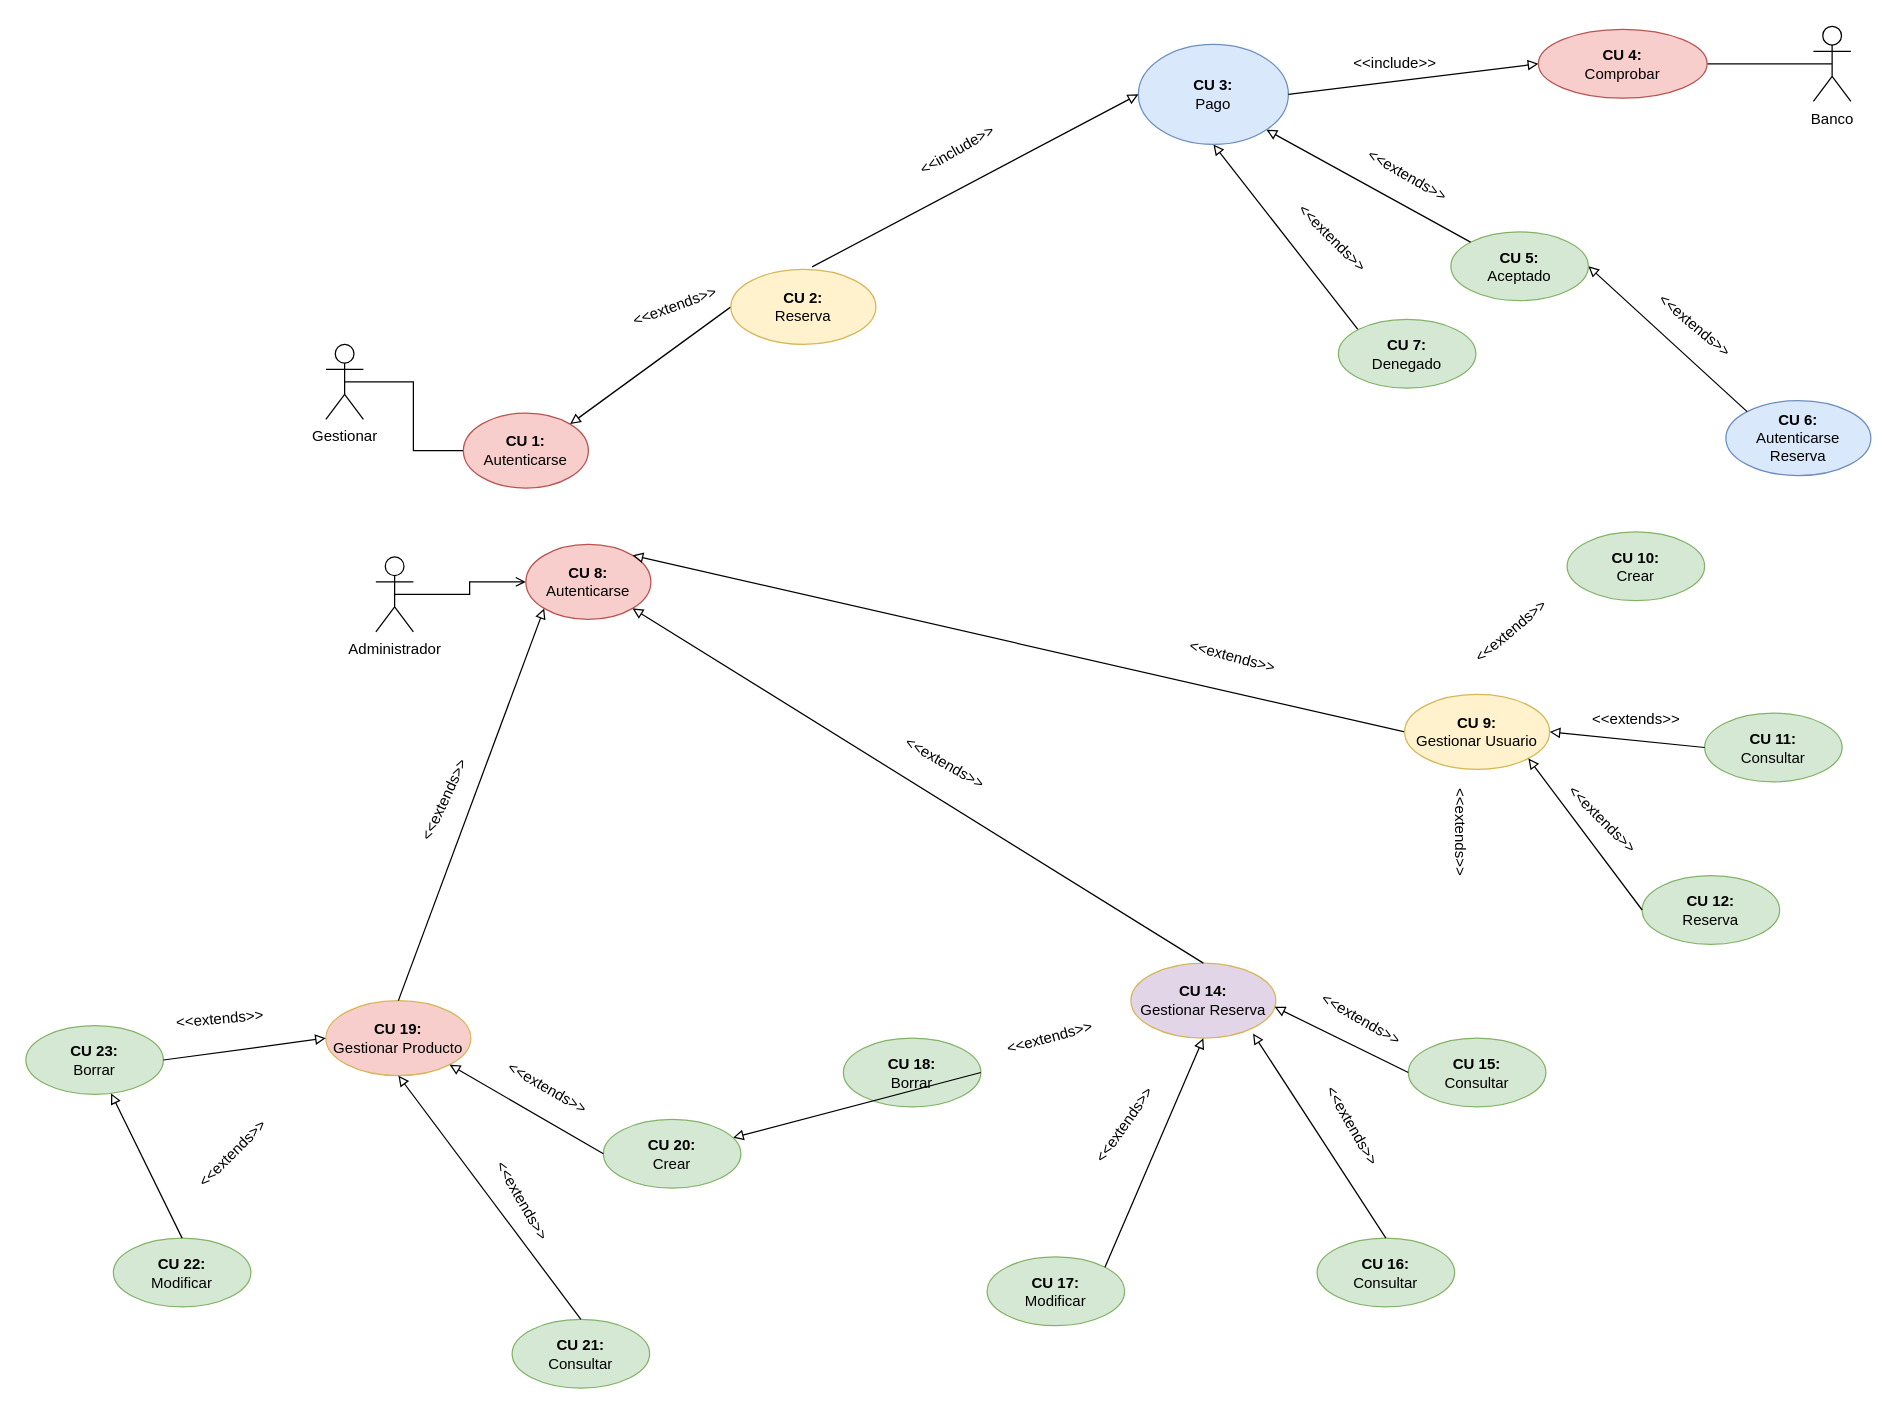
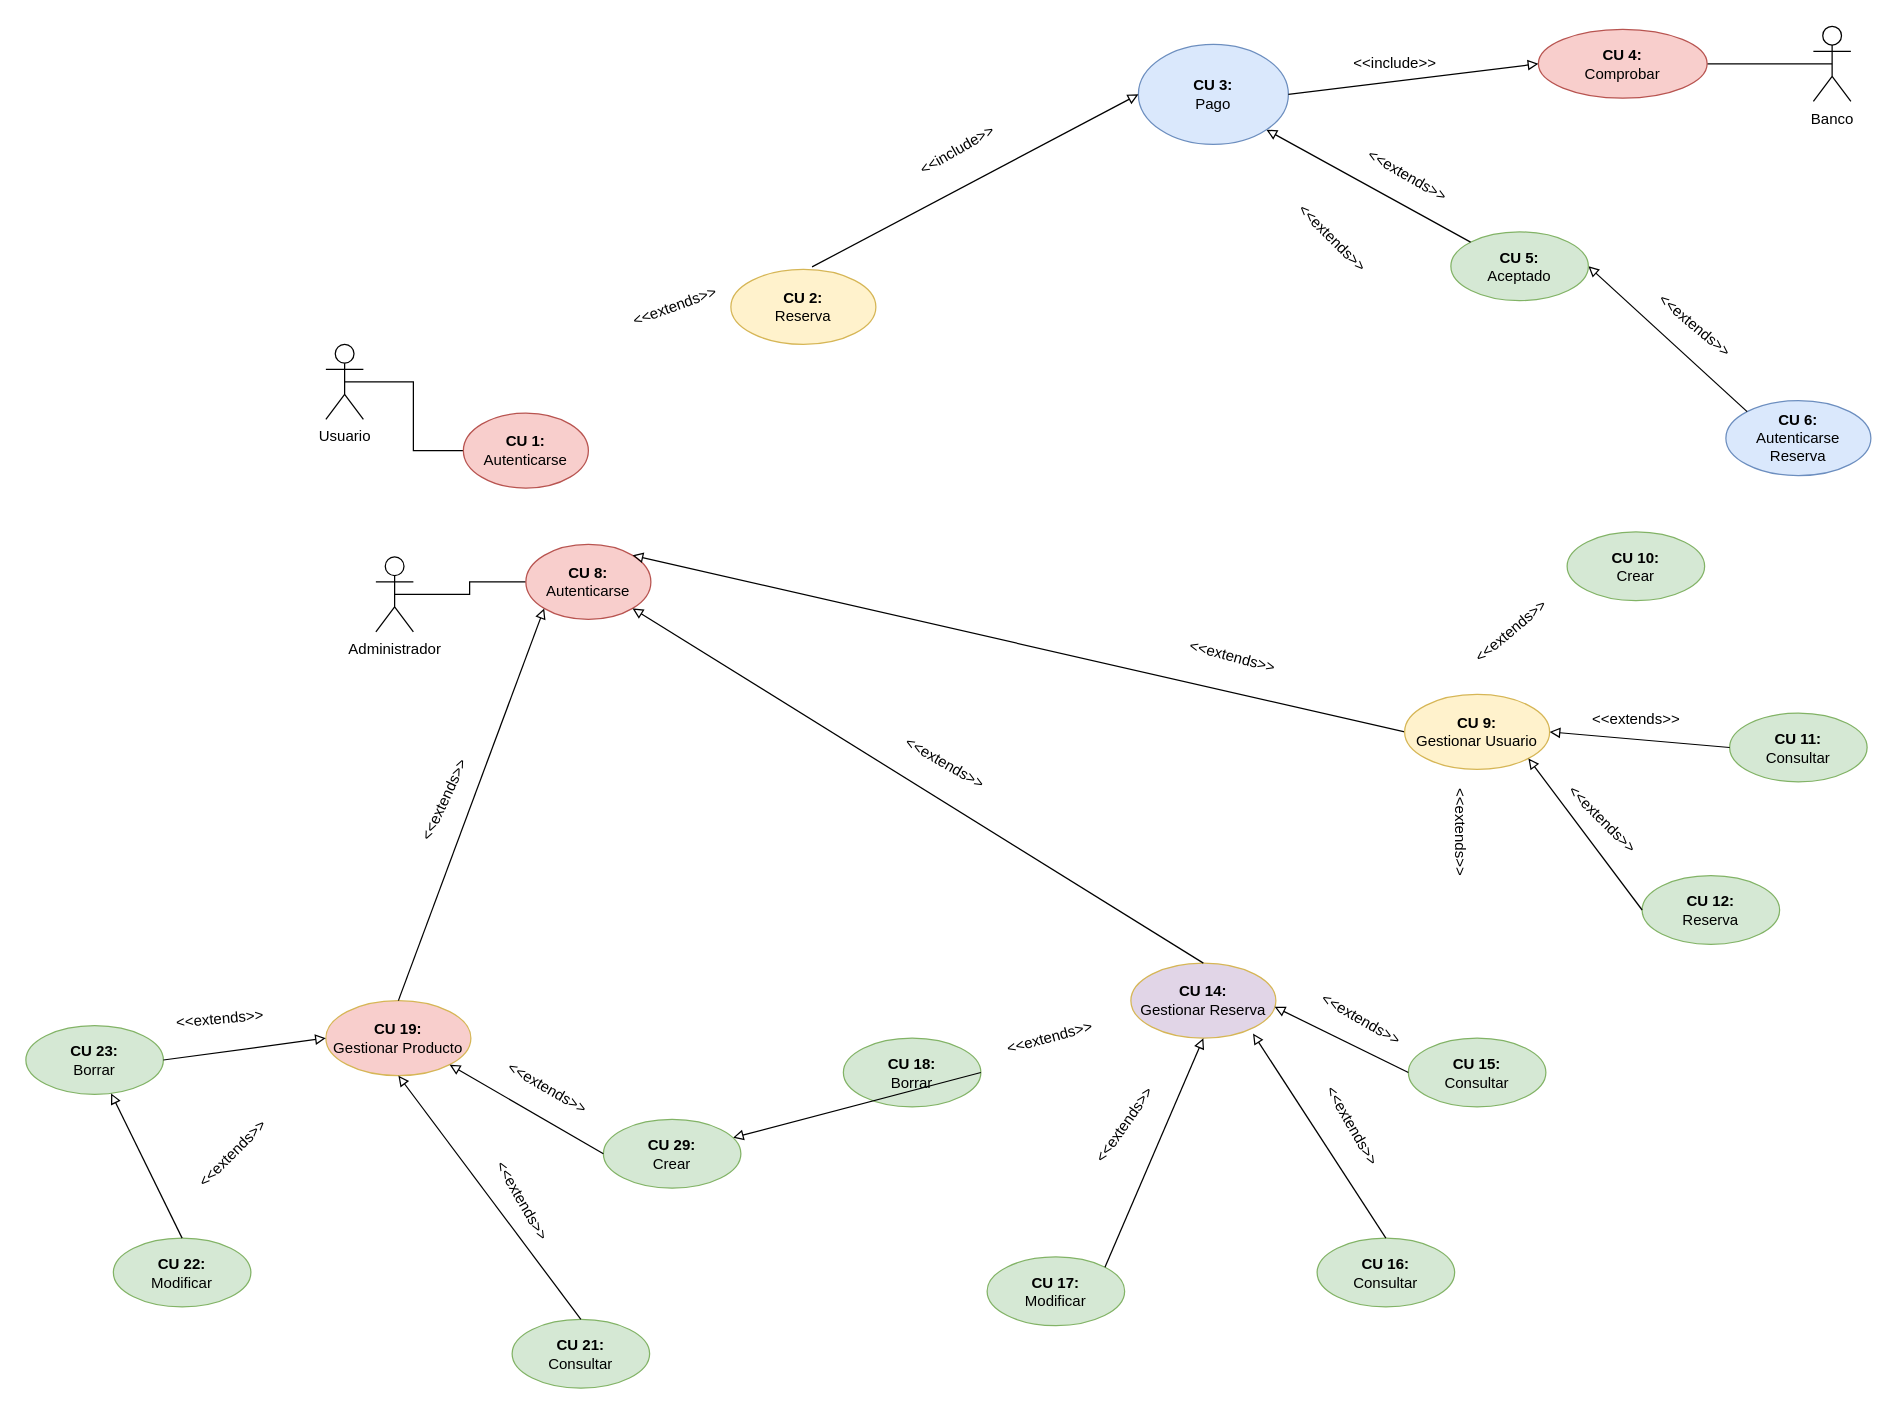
- <mxCell id="15" value="" style="endArrow=block;html=1;rounded=0;entryX=0.5;entryY=1;entryDx=0;entryDy=0;endFill=0;exitX=0;exitY=0;exitDx=0;exitDy=0;" parent="1" source="16" target="40" edge="1"><mxGeometry width="50" height="50" relative="1" as="geometry"><mxPoint x="810" y="295" as="sourcePoint" /><mxPoint x="781" y="374" as="targetPoint" /></mxGeometry></mxCell>
- <mxCell id="16" value="&lt;b&gt;CU 7:&lt;/b&gt;&lt;br&gt;Denegado" style="ellipse;whiteSpace=wrap;html=1;fillColor=#d5e8d4;strokeColor=#82b366;" parent="1" vertex="1"><mxGeometry x="1070" y="255" width="110" height="55" as="geometry" /></mxCell>
- <mxCell id="8" value="" style="endArrow=block;html=1;rounded=0;entryX=1;entryY=0;entryDx=0;entryDy=0;endFill=0;exitX=0;exitY=0.5;exitDx=0;exitDy=0;" parent="1" source="10" target="6" edge="1"><mxGeometry width="50" height="50" relative="1" as="geometry"><mxPoint x="570" y="255" as="sourcePoint" /><mxPoint x="780" y="195" as="targetPoint" /></mxGeometry></mxCell>
- <mxCell id="3" value="Gestionar" style="shape=umlActor;verticalLabelPosition=bottom;verticalAlign=top;html=1;outlineConnect=0;" parent="1" vertex="1"><mxGeometry x="260" y="275" width="30" height="60" as="geometry" /></mxCell>
+ <mxCell id="3" value="Usuario" style="shape=umlActor;verticalLabelPosition=bottom;verticalAlign=top;html=1;outlineConnect=0;" parent="1" vertex="1"><mxGeometry x="260" y="275" width="30" height="60" as="geometry" /></mxCell>
- <mxCell id="4" style="edgeStyle=orthogonalEdgeStyle;rounded=0;orthogonalLoop=1;jettySize=auto;html=1;exitX=0.5;exitY=0.5;exitDx=0;exitDy=0;exitPerimeter=0;entryX=0;entryY=0.5;entryDx=0;entryDy=0;endArrow=open;endFill=0;" parent="1" source="5" target="7" edge="1"><mxGeometry relative="1" as="geometry"><mxPoint x="410" y="465" as="targetPoint" /></mxGeometry></mxCell>
+ <mxCell id="4" style="edgeStyle=orthogonalEdgeStyle;rounded=0;orthogonalLoop=1;jettySize=auto;html=1;exitX=0.5;exitY=0.5;exitDx=0;exitDy=0;exitPerimeter=0;entryX=0;entryY=0.5;entryDx=0;entryDy=0;endArrow=none;endFill=0;" parent="1" source="5" target="7" edge="1"><mxGeometry relative="1" as="geometry"><mxPoint x="410" y="465" as="targetPoint" /></mxGeometry></mxCell>
- <mxCell id="23" value="&lt;div&gt;&lt;b&gt;CU 11:&lt;/b&gt;&lt;/div&gt;&lt;div&gt;Consultar&lt;/div&gt;" style="ellipse;whiteSpace=wrap;html=1;fillColor=#d5e8d4;strokeColor=#82b366;" parent="1" vertex="1"><mxGeometry x="1363" y="570" width="110" height="55" as="geometry" /></mxCell>
+ <mxCell id="23" value="&lt;div&gt;&lt;b&gt;CU 11:&lt;/b&gt;&lt;/div&gt;&lt;div&gt;Consultar&lt;/div&gt;" style="ellipse;whiteSpace=wrap;html=1;fillColor=#d5e8d4;strokeColor=#82b366;" parent="1" vertex="1"><mxGeometry x="1383" y="570" width="110" height="55" as="geometry" /></mxCell>
- <mxCell id="61" value="&lt;b&gt;CU 20:&lt;/b&gt;&lt;br&gt;Crear" style="ellipse;whiteSpace=wrap;html=1;fillColor=#d5e8d4;strokeColor=#82b366;" parent="1" vertex="1"><mxGeometry x="482" y="895" width="110" height="55" as="geometry" /></mxCell>
+ <mxCell id="61" value="&lt;b&gt;CU 29:&lt;/b&gt;&lt;br&gt;Crear" style="ellipse;whiteSpace=wrap;html=1;fillColor=#d5e8d4;strokeColor=#82b366;" parent="1" vertex="1"><mxGeometry x="482" y="895" width="110" height="55" as="geometry" /></mxCell>
